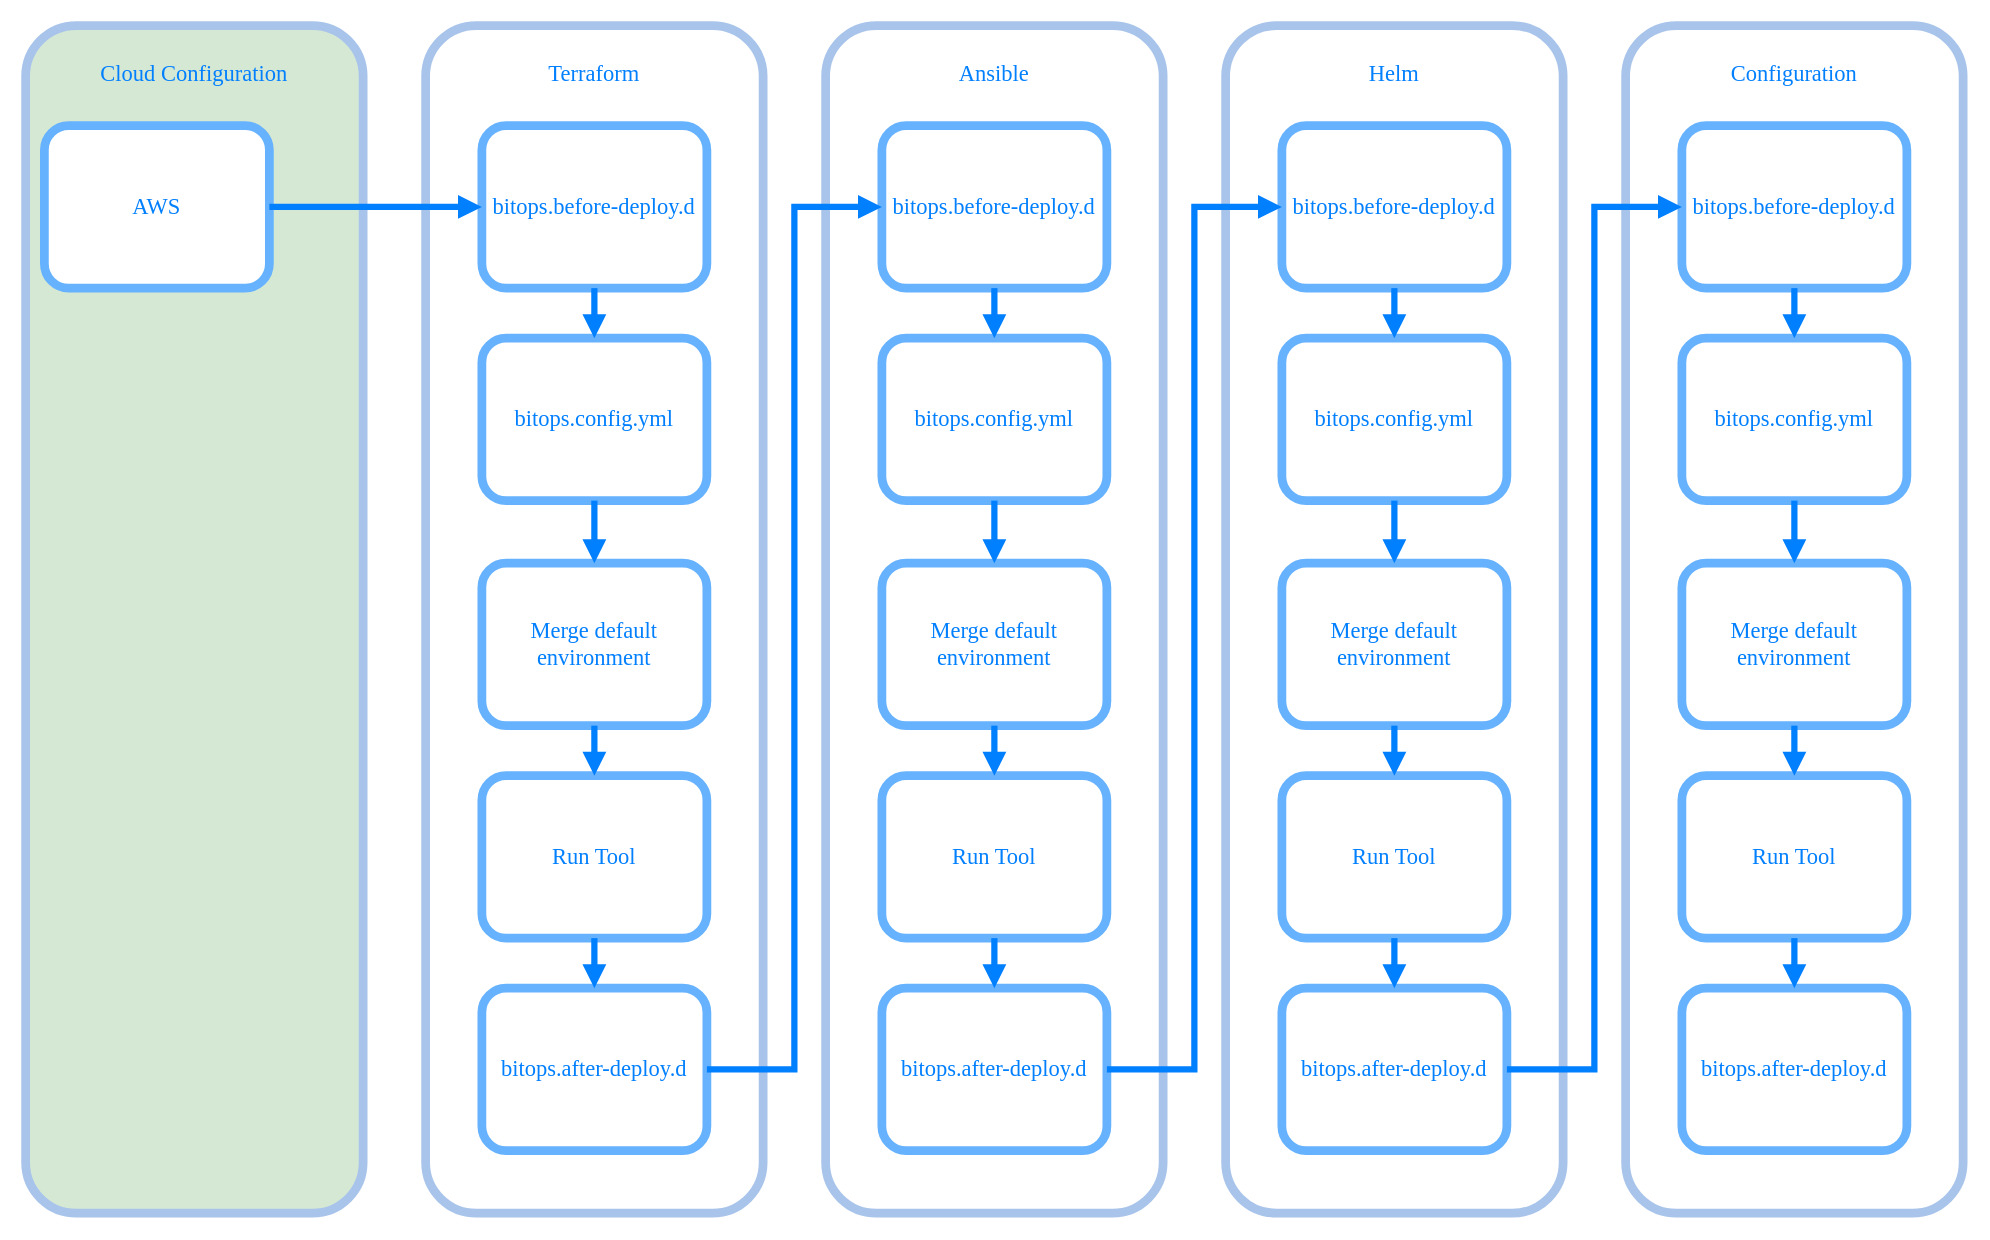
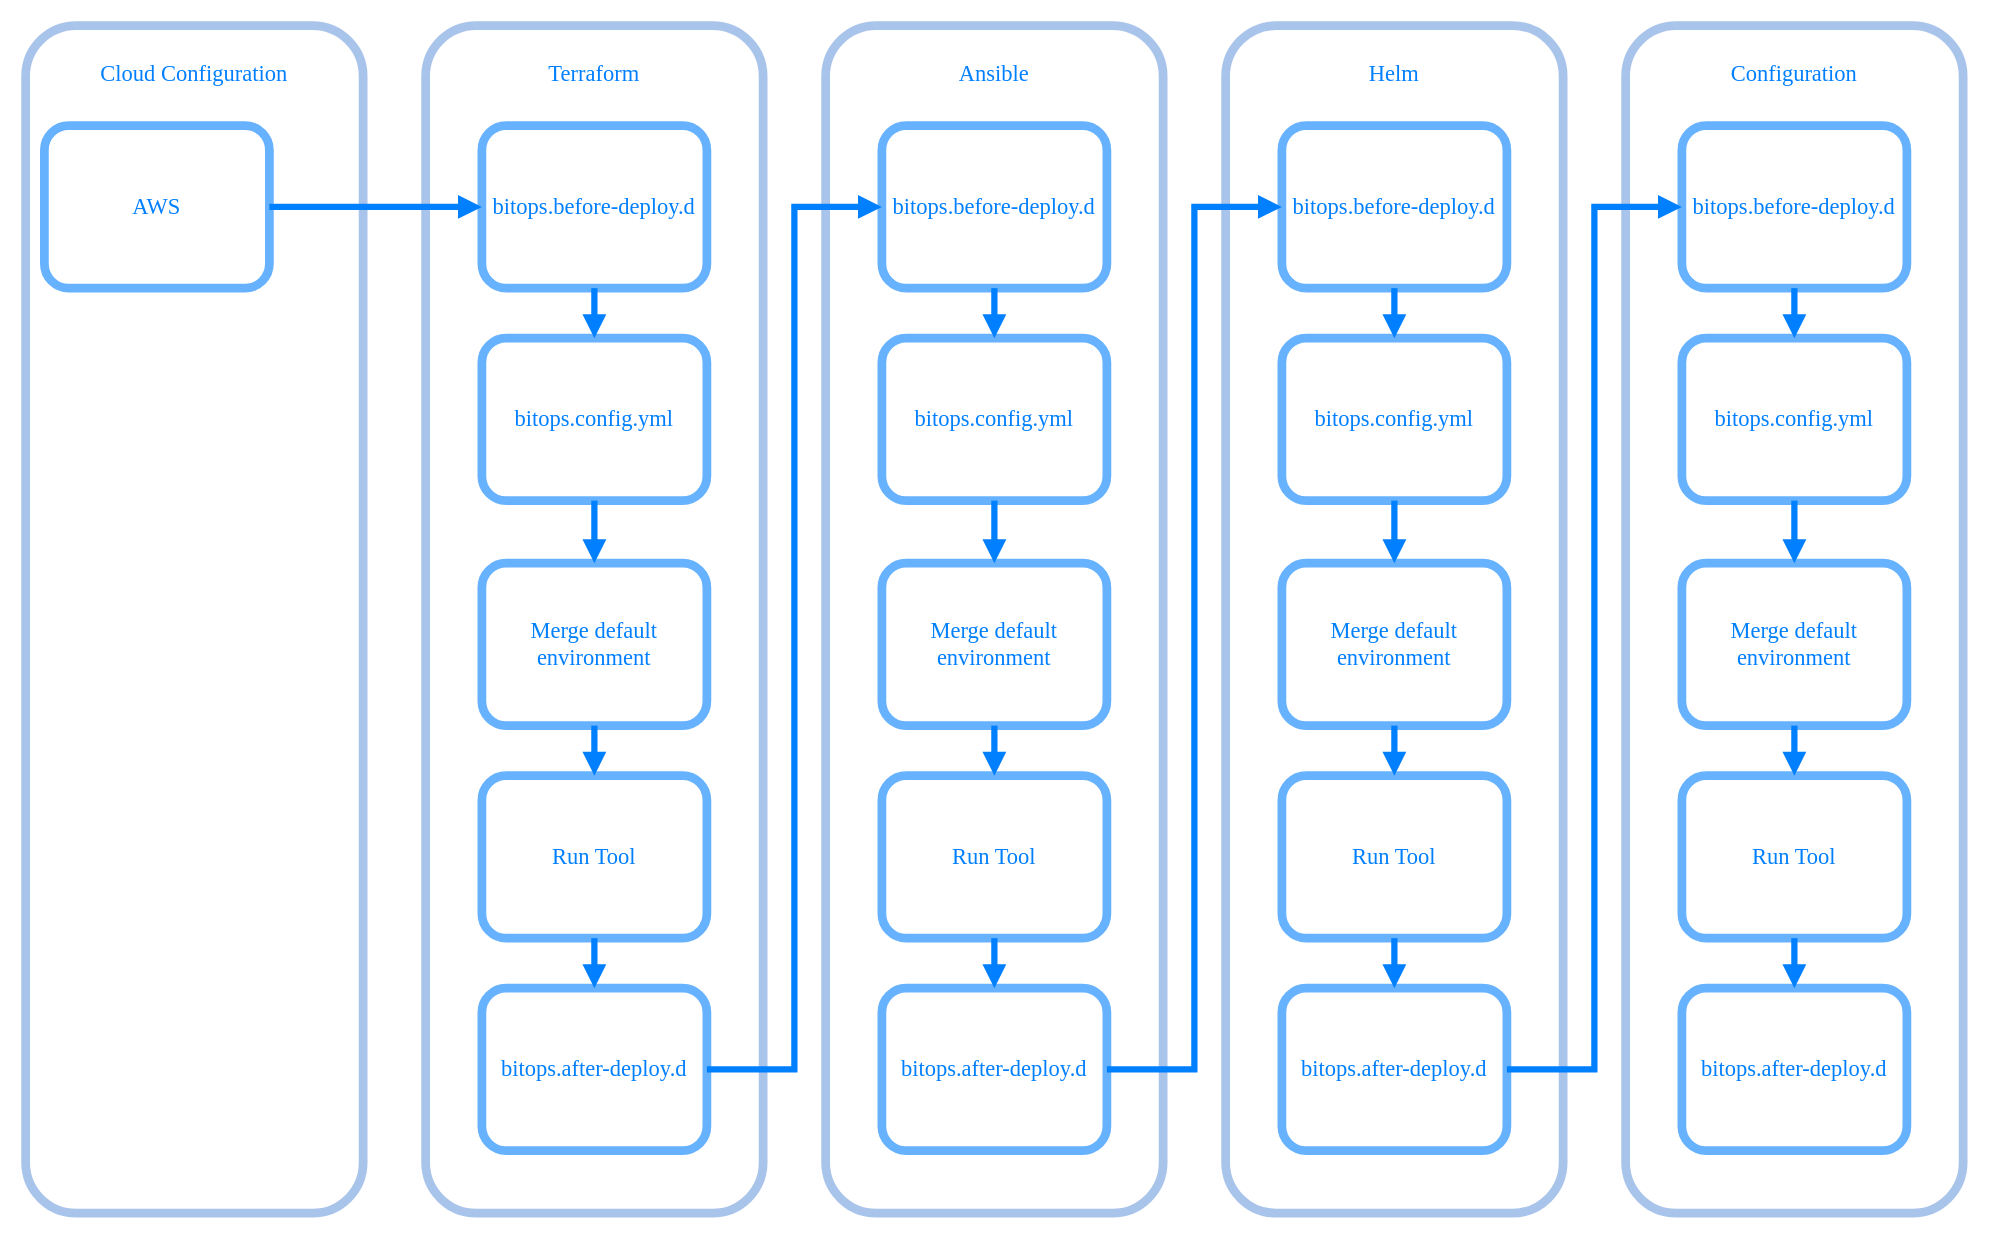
- <mxCell id="2" value="&lt;span style=&quot;color: rgb(0 , 127 , 255) ; font-family: &amp;#34;verdana&amp;#34; ; font-size: 18px&quot;&gt;&lt;br&gt;Cloud Configuration&lt;br&gt;&lt;/span&gt;" style="rounded=1;whiteSpace=wrap;html=1;strokeWidth=7;strokeColor=#A9C4EB;verticalAlign=top;fillColor=#d5e8d4;" parent="1" vertex="1"><mxGeometry x="20" y="20" width="270" height="950" as="geometry" /></mxCell>
+ <mxCell id="2" value="&lt;span style=&quot;color: rgb(0 , 127 , 255) ; font-family: &amp;#34;verdana&amp;#34; ; font-size: 18px&quot;&gt;&lt;br&gt;Cloud Configuration&lt;br&gt;&lt;/span&gt;" style="rounded=1;whiteSpace=wrap;html=1;strokeWidth=7;strokeColor=#A9C4EB;verticalAlign=top;" parent="1" vertex="1"><mxGeometry x="20" y="20" width="270" height="950" as="geometry" /></mxCell>
